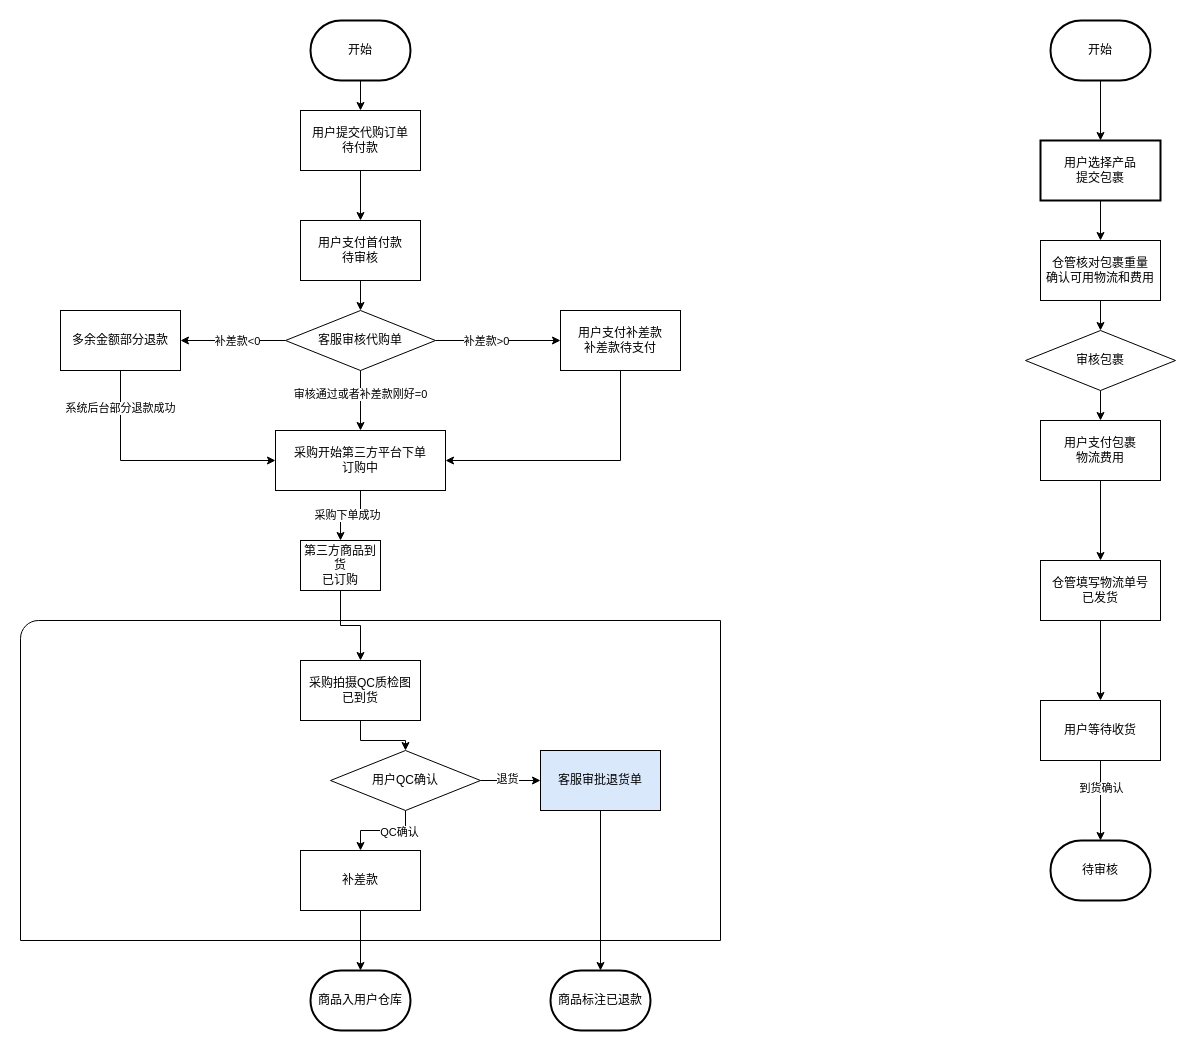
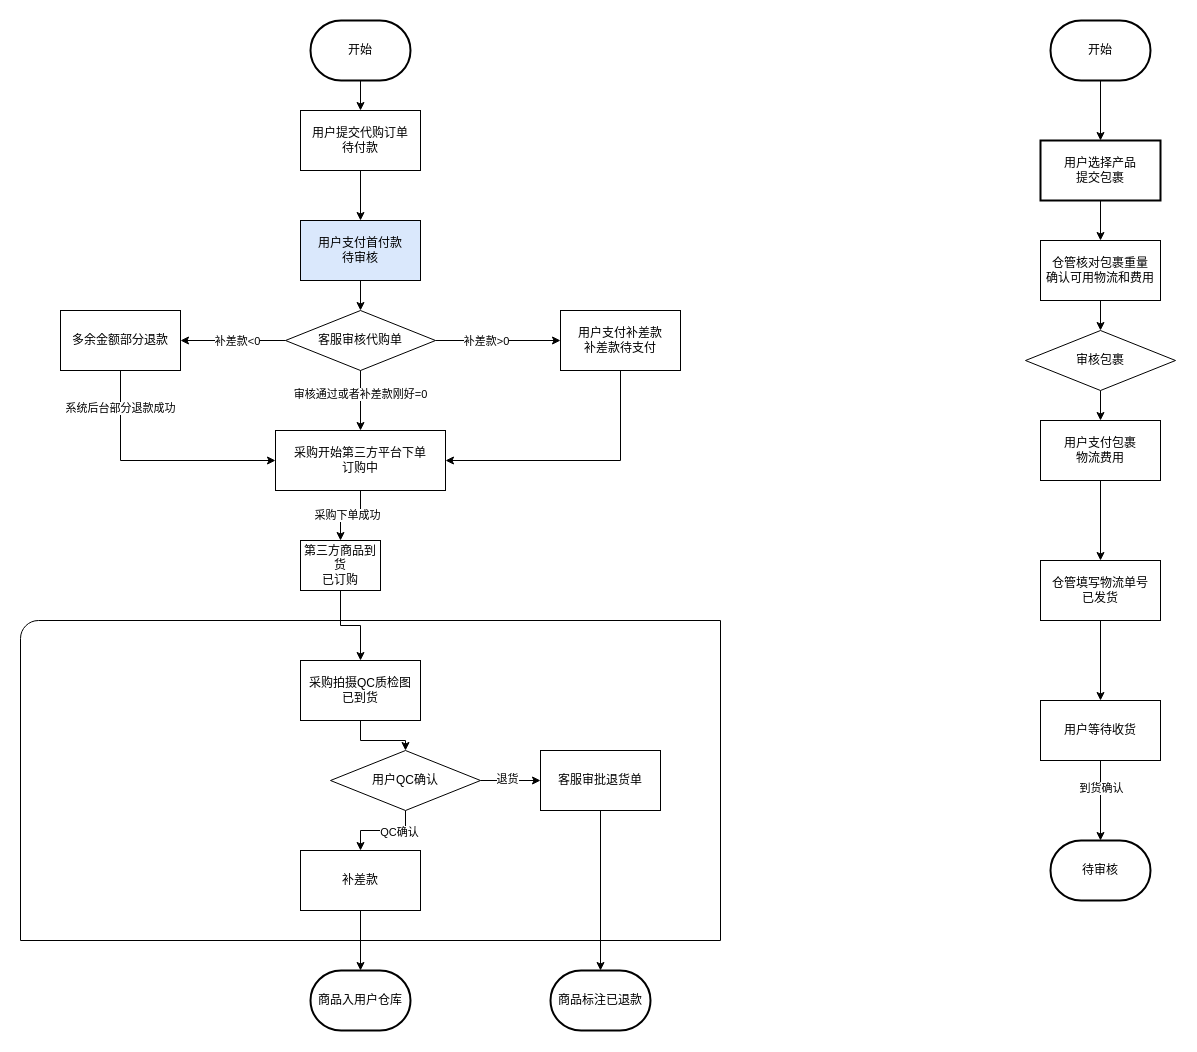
- <mxCell id="7" value="用户支付首付款&lt;br&gt;待审核" style="whiteSpace=wrap;html=1;rounded=0;" parent="1" vertex="1"><mxGeometry x="300" y="220" width="120" height="60" as="geometry" /></mxCell>
+ <mxCell id="7" value="用户支付首付款&lt;br&gt;待审核" style="whiteSpace=wrap;html=1;rounded=0;fillColor=#dae8fc;" parent="1" vertex="1"><mxGeometry x="300" y="220" width="120" height="60" as="geometry" /></mxCell>
- <mxCell id="34" value="客服审批退货单" style="whiteSpace=wrap;html=1;rounded=0;fillColor=#dae8fc;" parent="1" vertex="1"><mxGeometry x="540" y="750" width="120" height="60" as="geometry" /></mxCell>
+ <mxCell id="34" value="客服审批退货单" style="whiteSpace=wrap;html=1;rounded=0;" parent="1" vertex="1"><mxGeometry x="540" y="750" width="120" height="60" as="geometry" /></mxCell>
